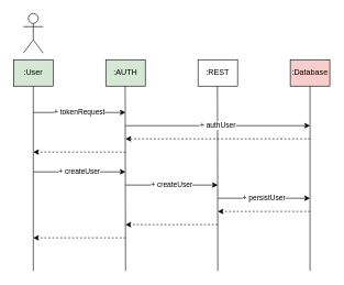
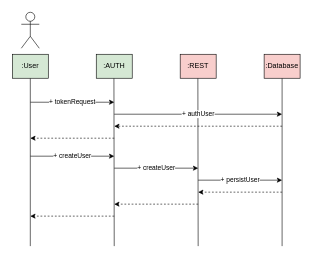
- <mxCell id="8" value=":REST" style="rounded=0;whiteSpace=wrap;html=1;" vertex="1" parent="1"><mxGeometry x="300" y="90" width="60" height="40" as="geometry" /></mxCell>
+ <mxCell id="8" value=":REST" style="rounded=0;whiteSpace=wrap;html=1;fillColor=#f8cecc;" vertex="1" parent="1"><mxGeometry x="300" y="90" width="60" height="40" as="geometry" /></mxCell>
